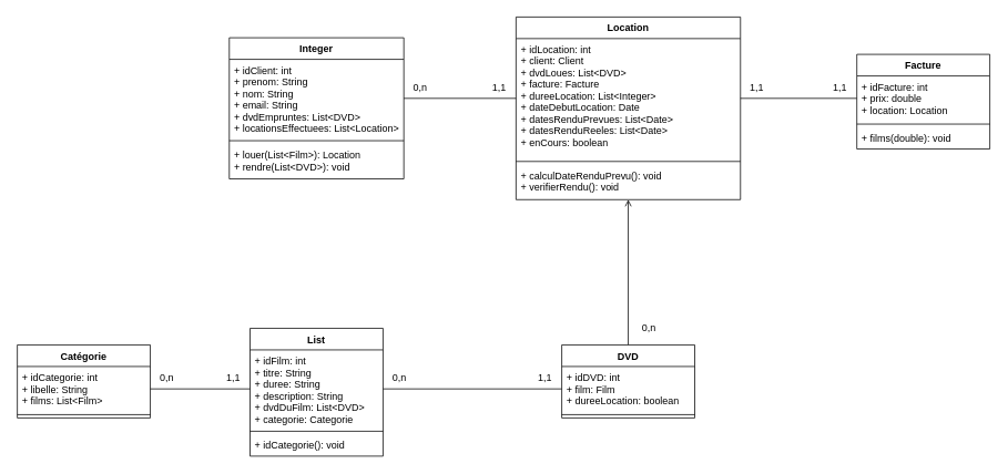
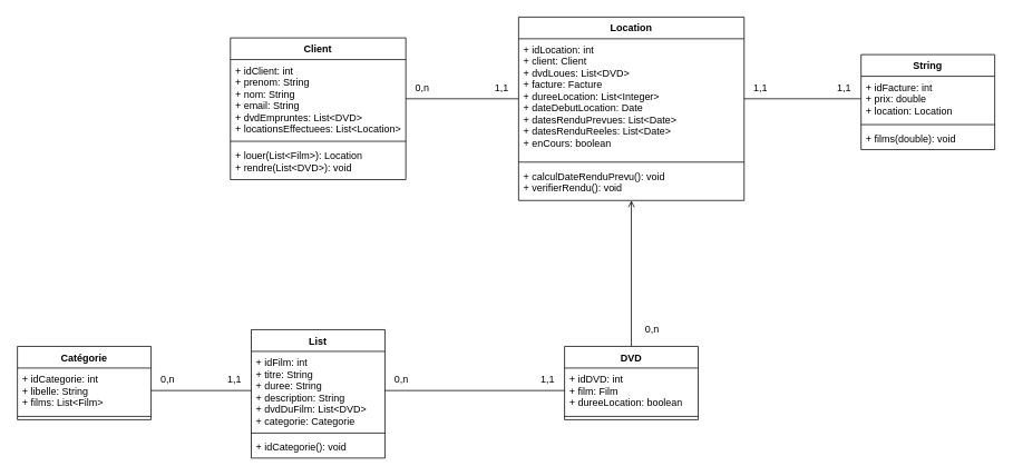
- <mxCell id="25" value="Integer" style="swimlane;fontStyle=1;align=center;verticalAlign=top;childLayout=stackLayout;horizontal=1;startSize=26;horizontalStack=0;resizeParent=1;resizeParentMax=0;resizeLast=0;collapsible=1;marginBottom=0;" vertex="1" parent="1"><mxGeometry x="275" y="45" width="210" height="170" as="geometry" /></mxCell>
+ <mxCell id="25" value="Client" style="swimlane;fontStyle=1;align=center;verticalAlign=top;childLayout=stackLayout;horizontal=1;startSize=26;horizontalStack=0;resizeParent=1;resizeParentMax=0;resizeLast=0;collapsible=1;marginBottom=0;" vertex="1" parent="1"><mxGeometry x="275" y="45" width="210" height="170" as="geometry" /></mxCell>
- <mxCell id="13" value="Facture" style="swimlane;fontStyle=1;align=center;verticalAlign=top;childLayout=stackLayout;horizontal=1;startSize=26;horizontalStack=0;resizeParent=1;resizeParentMax=0;resizeLast=0;collapsible=1;marginBottom=0;" vertex="1" parent="1"><mxGeometry x="1030" y="65" width="160" height="114" as="geometry"><mxRectangle x="1040" y="10" width="80" height="26" as="alternateBounds" /></mxGeometry></mxCell>
+ <mxCell id="13" value="String" style="swimlane;fontStyle=1;align=center;verticalAlign=top;childLayout=stackLayout;horizontal=1;startSize=26;horizontalStack=0;resizeParent=1;resizeParentMax=0;resizeLast=0;collapsible=1;marginBottom=0;" vertex="1" parent="1"><mxGeometry x="1030" y="65" width="160" height="114" as="geometry"><mxRectangle x="1040" y="10" width="80" height="26" as="alternateBounds" /></mxGeometry></mxCell>
